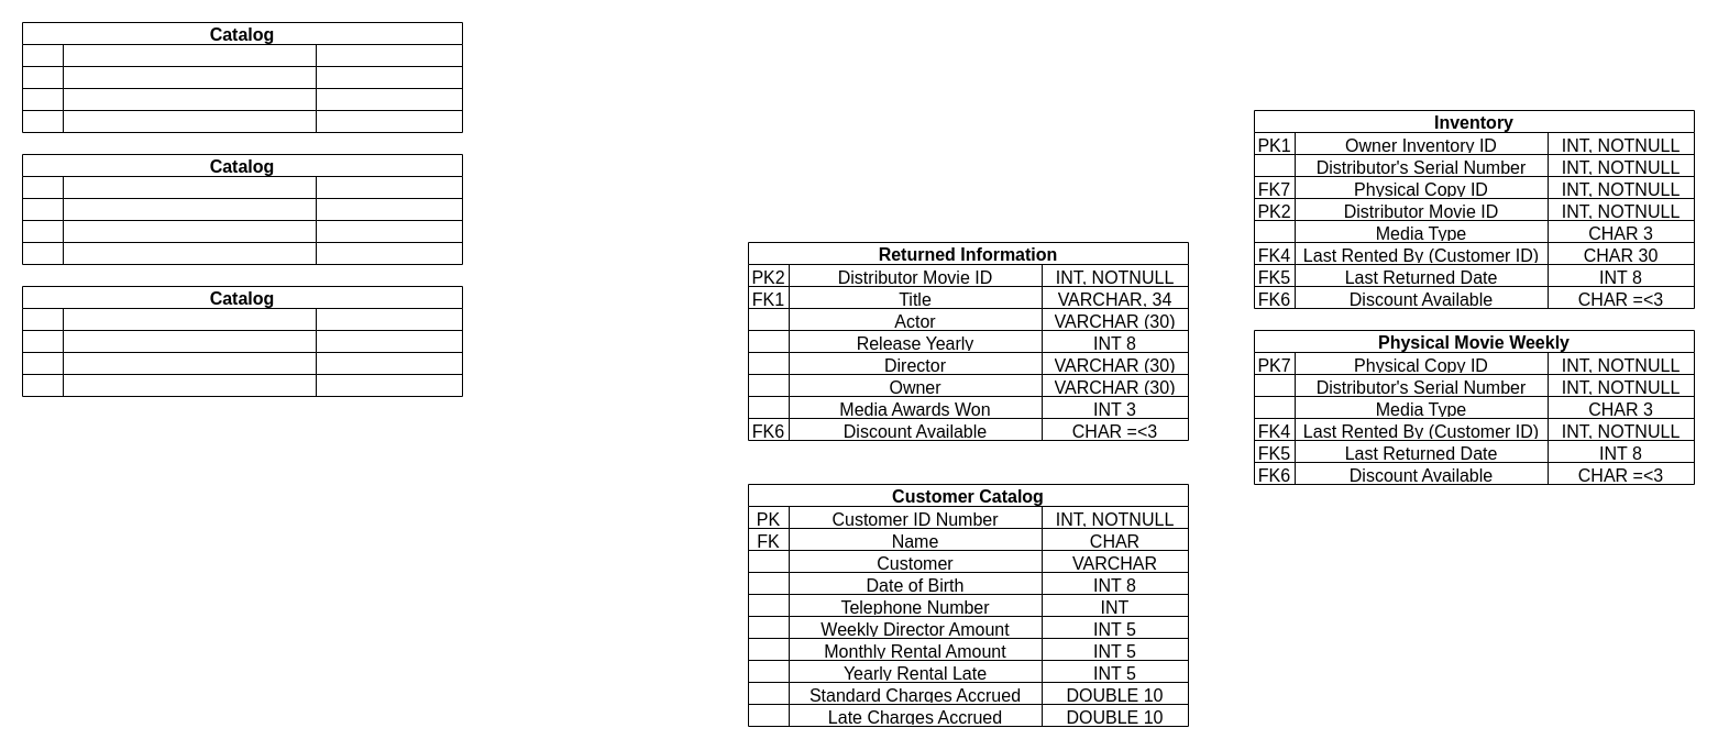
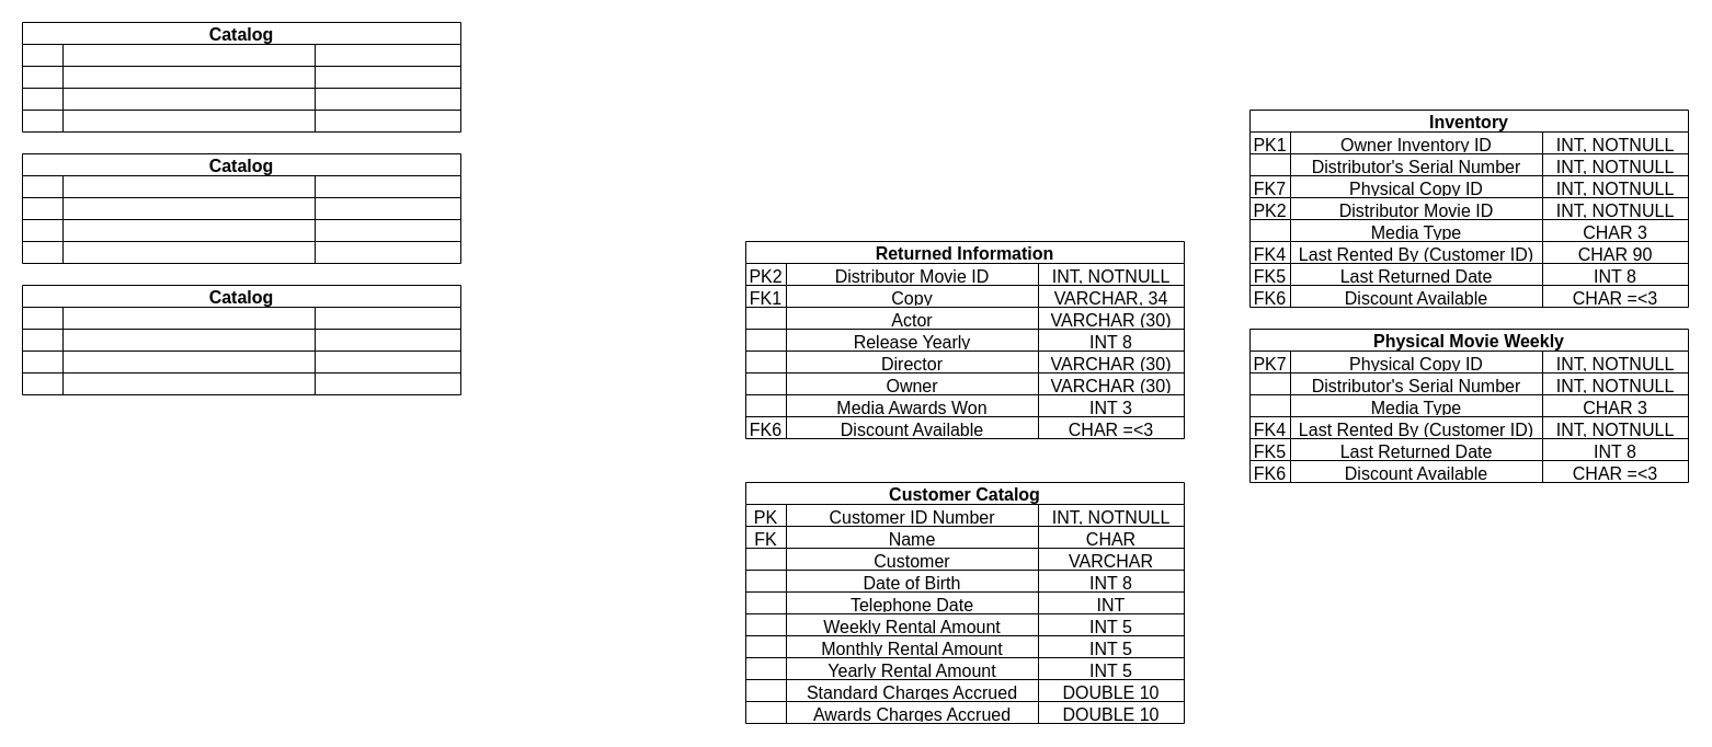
- <mxCell id="43" value="CHAR 30" style="shape=partialRectangle;html=1;whiteSpace=wrap;connectable=0;strokeColor=inherit;overflow=hidden;fillColor=none;top=0;left=0;bottom=0;right=0;pointerEvents=1;fontSize=16;" parent="40" vertex="1"><mxGeometry x="267" width="133" height="20" as="geometry"><mxRectangle width="133" height="20" as="alternateBounds" /></mxGeometry></mxCell>
+ <mxCell id="43" value="CHAR 90" style="shape=partialRectangle;html=1;whiteSpace=wrap;connectable=0;strokeColor=inherit;overflow=hidden;fillColor=none;top=0;left=0;bottom=0;right=0;pointerEvents=1;fontSize=16;" parent="40" vertex="1"><mxGeometry x="267" width="133" height="20" as="geometry"><mxRectangle width="133" height="20" as="alternateBounds" /></mxGeometry></mxCell>
- <mxCell id="84" value="Title" style="shape=partialRectangle;html=1;whiteSpace=wrap;connectable=0;strokeColor=inherit;overflow=hidden;fillColor=none;top=0;left=0;bottom=0;right=0;pointerEvents=1;fontSize=16;" parent="82" vertex="1"><mxGeometry x="37" width="230" height="20" as="geometry"><mxRectangle width="230" height="20" as="alternateBounds" /></mxGeometry></mxCell>
+ <mxCell id="84" value="Copy" style="shape=partialRectangle;html=1;whiteSpace=wrap;connectable=0;strokeColor=inherit;overflow=hidden;fillColor=none;top=0;left=0;bottom=0;right=0;pointerEvents=1;fontSize=16;" parent="82" vertex="1"><mxGeometry x="37" width="230" height="20" as="geometry"><mxRectangle width="230" height="20" as="alternateBounds" /></mxGeometry></mxCell>
- <mxCell id="129" value="Telephone Number" style="shape=partialRectangle;html=1;whiteSpace=wrap;connectable=0;strokeColor=inherit;overflow=hidden;fillColor=none;top=0;left=0;bottom=0;right=0;pointerEvents=1;fontSize=16;" parent="127" vertex="1"><mxGeometry x="37" width="230" height="20" as="geometry"><mxRectangle width="230" height="20" as="alternateBounds" /></mxGeometry></mxCell>
+ <mxCell id="129" value="Telephone Date" style="shape=partialRectangle;html=1;whiteSpace=wrap;connectable=0;strokeColor=inherit;overflow=hidden;fillColor=none;top=0;left=0;bottom=0;right=0;pointerEvents=1;fontSize=16;" parent="127" vertex="1"><mxGeometry x="37" width="230" height="20" as="geometry"><mxRectangle width="230" height="20" as="alternateBounds" /></mxGeometry></mxCell>
- <mxCell id="133" value="Weekly Director Amount" style="shape=partialRectangle;html=1;whiteSpace=wrap;connectable=0;strokeColor=inherit;overflow=hidden;fillColor=none;top=0;left=0;bottom=0;right=0;pointerEvents=1;fontSize=16;" parent="131" vertex="1"><mxGeometry x="37" width="230" height="20" as="geometry"><mxRectangle width="230" height="20" as="alternateBounds" /></mxGeometry></mxCell>
+ <mxCell id="133" value="Weekly Rental Amount" style="shape=partialRectangle;html=1;whiteSpace=wrap;connectable=0;strokeColor=inherit;overflow=hidden;fillColor=none;top=0;left=0;bottom=0;right=0;pointerEvents=1;fontSize=16;" parent="131" vertex="1"><mxGeometry x="37" width="230" height="20" as="geometry"><mxRectangle width="230" height="20" as="alternateBounds" /></mxGeometry></mxCell>
- <mxCell id="141" value="Yearly Rental Late" style="shape=partialRectangle;html=1;whiteSpace=wrap;connectable=0;strokeColor=inherit;overflow=hidden;fillColor=none;top=0;left=0;bottom=0;right=0;pointerEvents=1;fontSize=16;align=center;" parent="139" vertex="1"><mxGeometry x="37" width="230" height="20" as="geometry"><mxRectangle width="230" height="20" as="alternateBounds" /></mxGeometry></mxCell>
+ <mxCell id="141" value="Yearly Rental Amount" style="shape=partialRectangle;html=1;whiteSpace=wrap;connectable=0;strokeColor=inherit;overflow=hidden;fillColor=none;top=0;left=0;bottom=0;right=0;pointerEvents=1;fontSize=16;align=center;" parent="139" vertex="1"><mxGeometry x="37" width="230" height="20" as="geometry"><mxRectangle width="230" height="20" as="alternateBounds" /></mxGeometry></mxCell>
- <mxCell id="149" value="Late Charges Accrued" style="shape=partialRectangle;html=1;whiteSpace=wrap;connectable=0;strokeColor=inherit;overflow=hidden;fillColor=none;top=0;left=0;bottom=0;right=0;pointerEvents=1;fontSize=16;align=center;" parent="147" vertex="1"><mxGeometry x="37" width="230" height="20" as="geometry"><mxRectangle width="230" height="20" as="alternateBounds" /></mxGeometry></mxCell>
+ <mxCell id="149" value="Awards Charges Accrued" style="shape=partialRectangle;html=1;whiteSpace=wrap;connectable=0;strokeColor=inherit;overflow=hidden;fillColor=none;top=0;left=0;bottom=0;right=0;pointerEvents=1;fontSize=16;align=center;" parent="147" vertex="1"><mxGeometry x="37" width="230" height="20" as="geometry"><mxRectangle width="230" height="20" as="alternateBounds" /></mxGeometry></mxCell>
